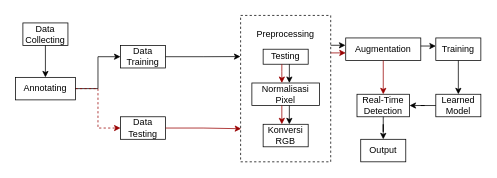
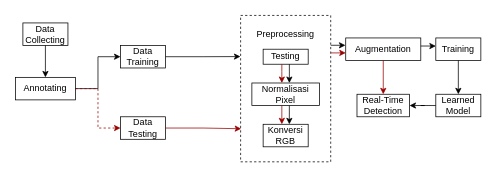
- <mxCell id="15" style="edgeStyle=orthogonalEdgeStyle;rounded=0;orthogonalLoop=1;jettySize=auto;html=1;entryX=0.5;entryY=0;entryDx=0;entryDy=0;" edge="1" parent="1" source="16" target="23"><mxGeometry relative="1" as="geometry" /></mxCell>
- <mxCell id="23" value="Output" style="text;html=1;align=center;verticalAlign=middle;whiteSpace=wrap;rounded=0;strokeColor=#000000;" vertex="1" parent="1"><mxGeometry x="480" y="185" width="60" height="30" as="geometry" /></mxCell>
